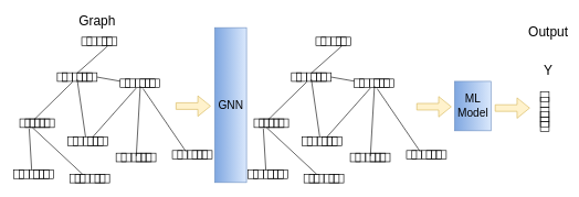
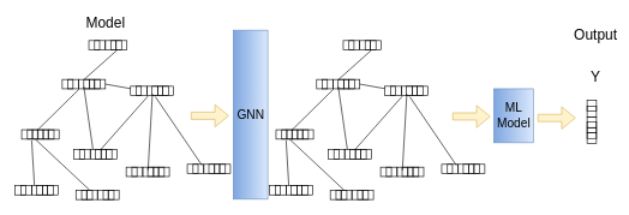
- <mxCell id="12" value="&lt;font style=&quot;font-size: 20px&quot;&gt;Graph&lt;/font&gt;" style="text;html=1;strokeColor=none;fillColor=none;align=center;verticalAlign=middle;whiteSpace=wrap;rounded=0;" parent="1" vertex="1"><mxGeometry x="125.5" y="20" width="40" height="20" as="geometry" /></mxCell>
+ <mxCell id="12" value="&lt;font style=&quot;font-size: 20px&quot;&gt;Model&lt;/font&gt;" style="text;html=1;strokeColor=none;fillColor=none;align=center;verticalAlign=middle;whiteSpace=wrap;rounded=0;" parent="1" vertex="1"><mxGeometry x="125.5" y="20" width="40" height="20" as="geometry" /></mxCell>
